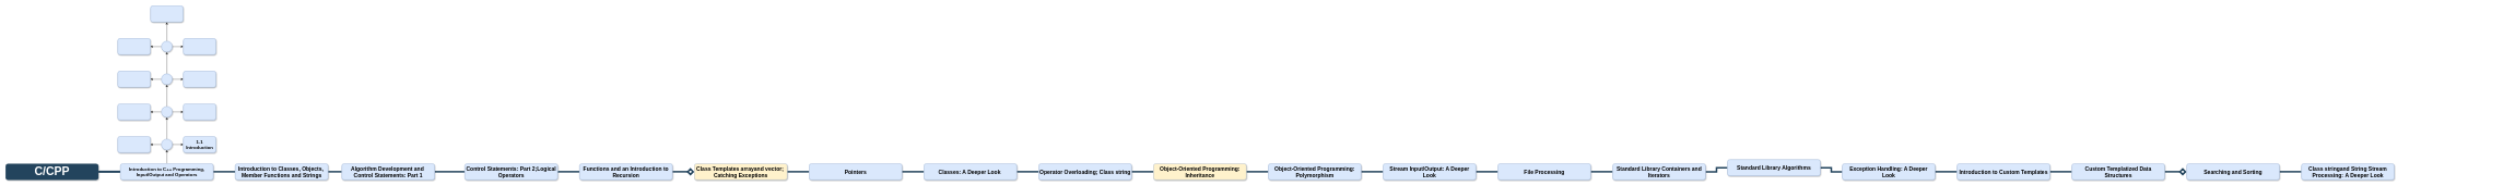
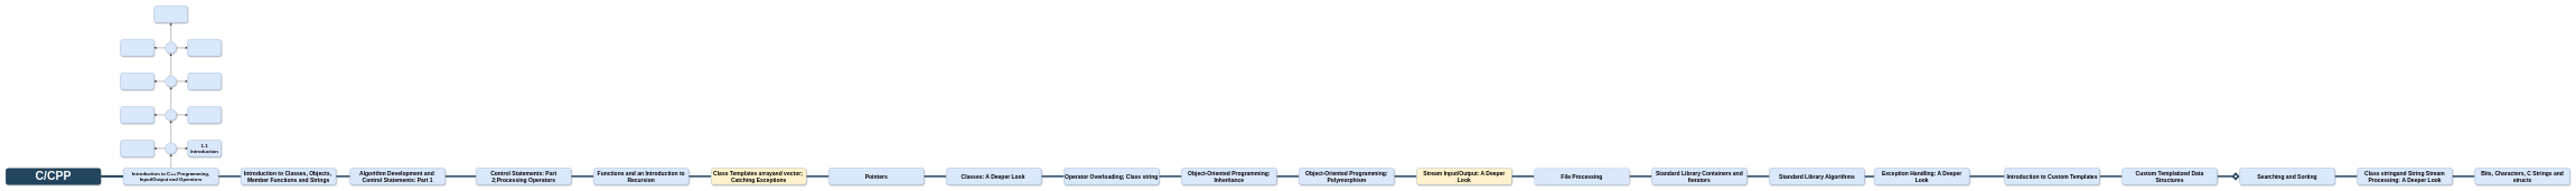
- <mxCell id="34" value="Standard Library Algorithms" style="whiteSpace=wrap;rounded=1;shadow=1;fillColor=#dae8fc;strokeColor=#6c8ebf;fontStyle=1;fontSize=20;" parent="1" vertex="1"><mxGeometry x="6320" y="585" width="340" height="60" as="geometry" /></mxCell>
+ <mxCell id="34" value="Standard Library Algorithms" style="whiteSpace=wrap;rounded=1;shadow=1;fillColor=#dae8fc;strokeColor=#6c8ebf;fontStyle=1;fontSize=20;" parent="1" vertex="1"><mxGeometry x="6320" y="600" width="340" height="60" as="geometry" /></mxCell>
- <mxCell id="12" value="Control Statements: Part 2;Logical Operators" style="whiteSpace=wrap;rounded=1;shadow=1;fillColor=#dae8fc;strokeColor=#6c8ebf;fontStyle=1;fontSize=20;" parent="1" vertex="1"><mxGeometry x="1700" y="600" width="340" height="60" as="geometry" /></mxCell>
+ <mxCell id="12" value="Control Statements: Part 2;Processing Operators" style="whiteSpace=wrap;rounded=1;shadow=1;fillColor=#dae8fc;strokeColor=#6c8ebf;fontStyle=1;fontSize=20;" parent="1" vertex="1"><mxGeometry x="1700" y="600" width="340" height="60" as="geometry" /></mxCell>
- <mxCell id="13" value="" style="edgeStyle=orthogonalEdgeStyle;rounded=0;orthogonalLoop=1;jettySize=auto;html=1;fontSize=9;endArrow=diamond;endFill=0;startSize=14;endSize=14;strokeColor=#23445D;strokeWidth=6;" parent="1" source="14" target="16" edge="1"><mxGeometry relative="1" as="geometry" /></mxCell>
+ <mxCell id="13" value="" style="edgeStyle=orthogonalEdgeStyle;rounded=0;orthogonalLoop=1;jettySize=auto;html=1;fontSize=9;endArrow=none;endFill=0;startSize=14;endSize=14;strokeColor=#23445D;strokeWidth=6;" parent="1" source="14" target="16" edge="1"><mxGeometry relative="1" as="geometry" /></mxCell>
- <mxCell id="24" value="Object-Oriented Programming: Inheritance" style="whiteSpace=wrap;rounded=1;shadow=1;fillColor=#fff2cc;strokeColor=#6c8ebf;fontStyle=1;fontSize=20;" parent="1" vertex="1"><mxGeometry x="4220" y="600" width="340" height="60" as="geometry" /></mxCell>
+ <mxCell id="24" value="Object-Oriented Programming: Inheritance" style="whiteSpace=wrap;rounded=1;shadow=1;fillColor=#dae8fc;strokeColor=#6c8ebf;fontStyle=1;fontSize=20;" parent="1" vertex="1"><mxGeometry x="4220" y="600" width="340" height="60" as="geometry" /></mxCell>
- <mxCell id="28" value="Stream Input/Output: A Deeper Look" style="whiteSpace=wrap;rounded=1;shadow=1;fillColor=#dae8fc;strokeColor=#6c8ebf;fontStyle=1;fontSize=20;" parent="1" vertex="1"><mxGeometry x="5060" y="600" width="340" height="60" as="geometry" /></mxCell>
+ <mxCell id="28" value="Stream Input/Output: A Deeper Look" style="whiteSpace=wrap;rounded=1;shadow=1;fillColor=#fff2cc;strokeColor=#6c8ebf;fontStyle=1;fontSize=20;" parent="1" vertex="1"><mxGeometry x="5060" y="600" width="340" height="60" as="geometry" /></mxCell>
- <mxCell id="30" value="File Processing" style="whiteSpace=wrap;rounded=1;shadow=1;fillColor=#dae8fc;strokeColor=#6c8ebf;fontStyle=1;fontSize=20;" parent="1" vertex="1"><mxGeometry x="5480" y="600" width="340" height="60" as="geometry" /></mxCell>
+ <mxCell id="30" value="File Processing" style="whiteSpace=wrap;rounded=1;shadow=1;fillColor=#dae8fc;strokeColor=#6c8ebf;fontStyle=1;fontSize=20;dashed=1;" parent="1" vertex="1"><mxGeometry x="5480" y="600" width="340" height="60" as="geometry" /></mxCell>
- <mxCell id="36" value="Exception Handling: A Deeper Look" style="whiteSpace=wrap;rounded=1;shadow=1;fillColor=#dae8fc;strokeColor=#6c8ebf;fontStyle=1;fontSize=20;" parent="1" vertex="1"><mxGeometry x="6740" y="600" width="340" height="60" as="geometry" /></mxCell>
+ <mxCell id="36" value="Exception Handling: A Deeper Look" style="whiteSpace=wrap;rounded=1;shadow=1;fillColor=#dae8fc;strokeColor=#6c8ebf;fontStyle=1;fontSize=20;" parent="1" vertex="1"><mxGeometry x="6695" y="600" width="340" height="60" as="geometry" /></mxCell>
+ <mxCell id="43" value="" style="edgeStyle=orthogonalEdgeStyle;rounded=0;orthogonalLoop=1;jettySize=auto;html=1;fontSize=9;endArrow=none;endFill=0;startSize=14;endSize=14;strokeColor=#23445D;strokeWidth=6;" parent="1" source="44" target="45" edge="1"><mxGeometry relative="1" as="geometry" /></mxCell>
+ <mxCell id="45" value="Bits, Characters, C Strings and structs" style="whiteSpace=wrap;rounded=1;shadow=1;fillColor=#dae8fc;strokeColor=#6c8ebf;fontStyle=1;fontSize=20;" parent="1" vertex="1"><mxGeometry x="8840" y="600" width="340" height="60" as="geometry" /></mxCell>
